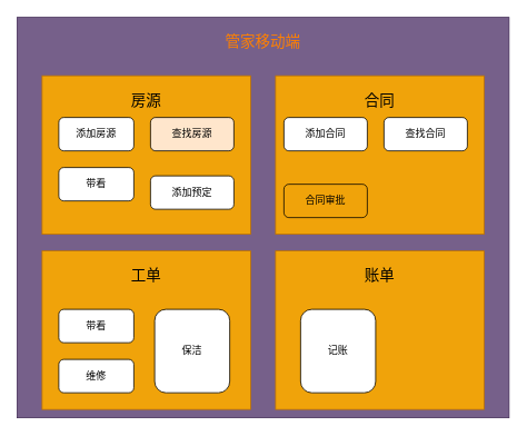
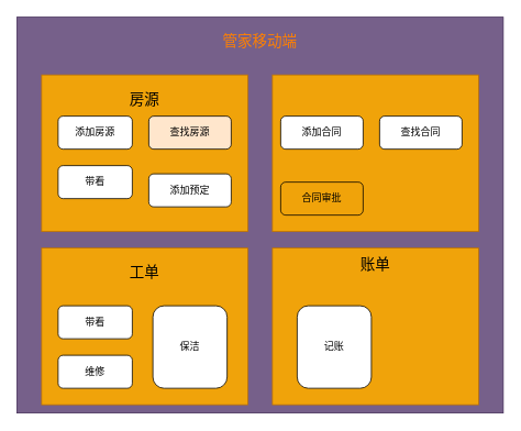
- <mxCell id="9" value="&lt;font style=&quot;font-size: 18px&quot;&gt;合同&lt;/font&gt;" style="text;html=1;strokeColor=none;fillColor=none;align=center;verticalAlign=middle;whiteSpace=wrap;rounded=0;" vertex="1" parent="1"><mxGeometry x="435" y="110" width="40" height="20" as="geometry" /></mxCell>
- <mxCell id="11" value="&lt;font style=&quot;font-size: 18px&quot;&gt;账单&lt;/font&gt;" style="text;html=1;strokeColor=none;fillColor=none;align=center;verticalAlign=middle;whiteSpace=wrap;rounded=0;" vertex="1" parent="1"><mxGeometry x="435" y="320" width="40" height="20" as="geometry" /></mxCell>
+ <mxCell id="11" value="&lt;font style=&quot;font-size: 18px&quot;&gt;账单&lt;/font&gt;" style="text;html=1;strokeColor=none;fillColor=none;align=center;verticalAlign=middle;whiteSpace=wrap;rounded=0;" vertex="1" parent="1"><mxGeometry x="435" y="310" width="40" height="20" as="geometry" /></mxCell>
